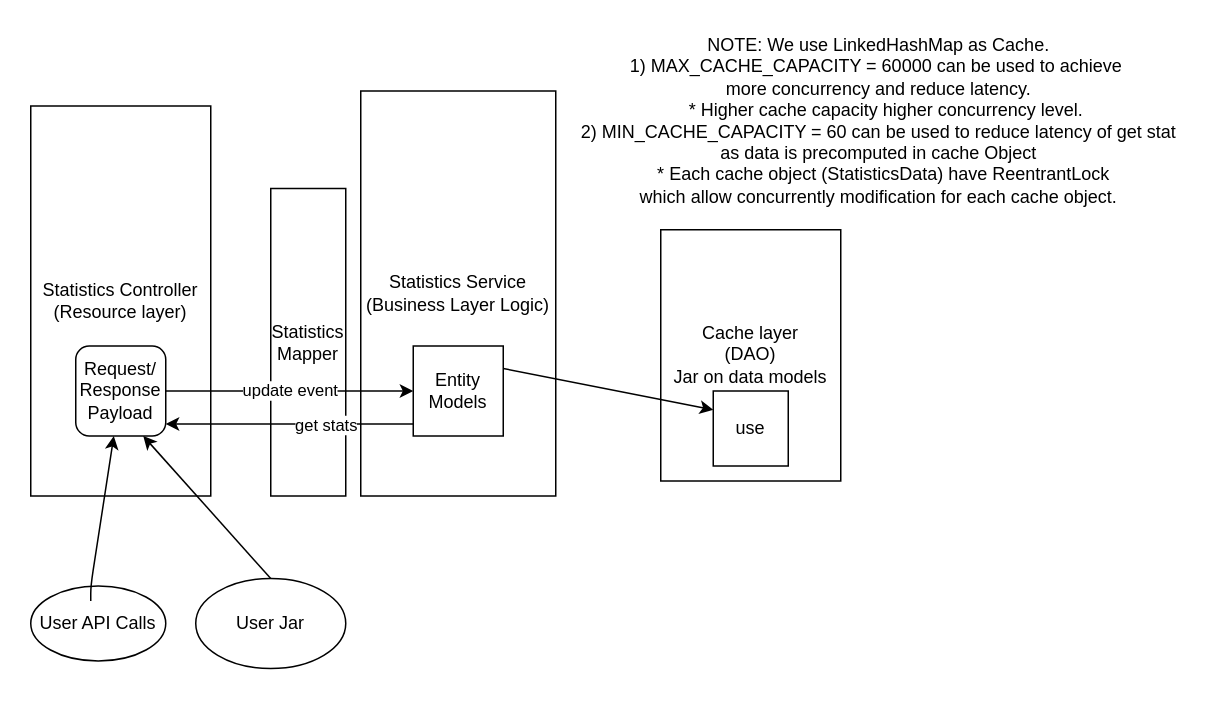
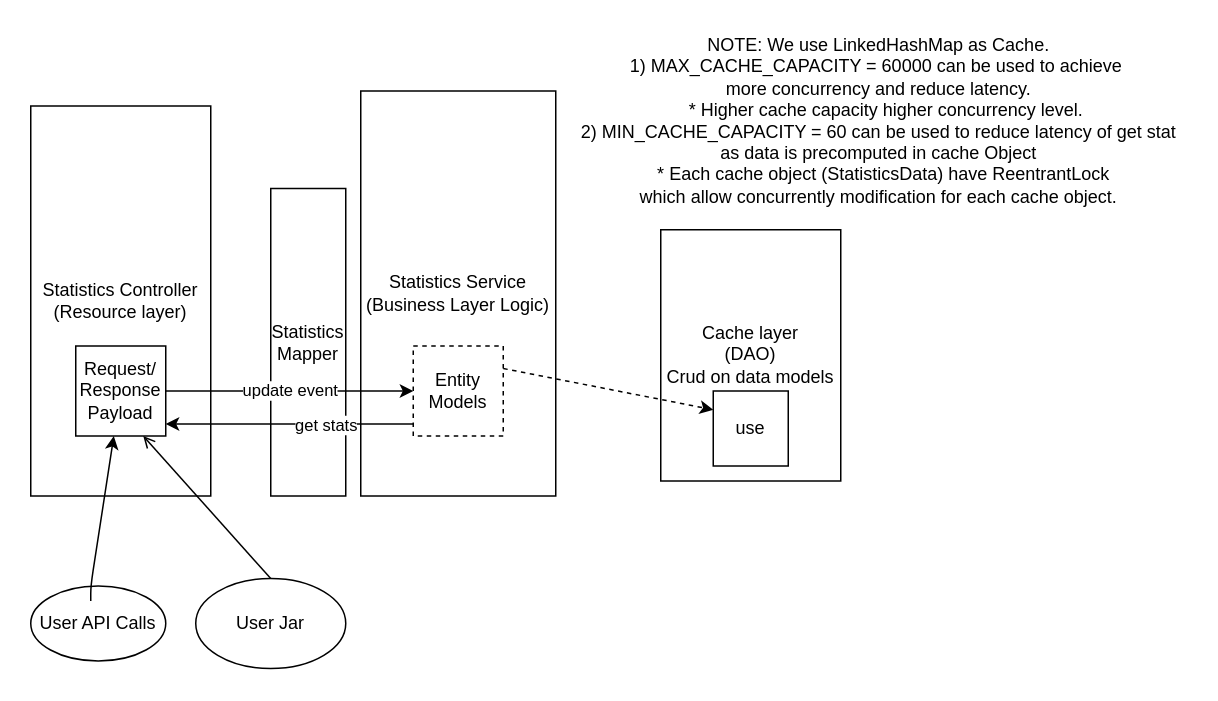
- <mxCell id="7" value="Cache layer&lt;br&gt;(DAO)&lt;br&gt;Jar on data models" style="rounded=0;whiteSpace=wrap;html=1;" vertex="1" parent="1"><mxGeometry x="440" y="152.5" width="120" height="167.5" as="geometry" /></mxCell>
+ <mxCell id="7" value="Cache layer&lt;br&gt;(DAO)&lt;br&gt;Crud on data models" style="rounded=0;whiteSpace=wrap;html=1;" vertex="1" parent="1"><mxGeometry x="440" y="152.5" width="120" height="167.5" as="geometry" /></mxCell>
- <mxCell id="10" value="" style="endArrow=classic;html=1;exitX=1;exitY=0.25;exitDx=0;exitDy=0;entryX=0;entryY=0.25;entryDx=0;entryDy=0;" edge="1" parent="1" source="6" target="8"><mxGeometry width="50" height="50" relative="1" as="geometry"><mxPoint x="370" y="200" as="sourcePoint" /><mxPoint x="420" y="150" as="targetPoint" /></mxGeometry></mxCell>
+ <mxCell id="10" value="" style="endArrow=classic;html=1;exitX=1;exitY=0.25;exitDx=0;exitDy=0;entryX=0;entryY=0.25;entryDx=0;entryDy=0;dashed=1;" edge="1" parent="1" source="6" target="8"><mxGeometry width="50" height="50" relative="1" as="geometry"><mxPoint x="370" y="200" as="sourcePoint" /><mxPoint x="420" y="150" as="targetPoint" /></mxGeometry></mxCell>
- <mxCell id="3" value="Request/&lt;br&gt;Response&lt;br&gt;Payload" style="whiteSpace=wrap;html=1;aspect=fixed;rounded=1;" vertex="1" parent="1"><mxGeometry x="50" y="230" width="60" height="60" as="geometry" /></mxCell>
+ <mxCell id="3" value="Request/&lt;br&gt;Response&lt;br&gt;Payload" style="whiteSpace=wrap;html=1;aspect=fixed;" vertex="1" parent="1"><mxGeometry x="50" y="230" width="60" height="60" as="geometry" /></mxCell>
- <mxCell id="6" value="Entity Models" style="whiteSpace=wrap;html=1;aspect=fixed;" vertex="1" parent="1"><mxGeometry x="275" y="230" width="60" height="60" as="geometry" /></mxCell>
+ <mxCell id="6" value="Entity Models" style="whiteSpace=wrap;html=1;aspect=fixed;dashed=1;" vertex="1" parent="1"><mxGeometry x="275" y="230" width="60" height="60" as="geometry" /></mxCell>
- <mxCell id="17" value="" style="endArrow=classic;html=1;exitX=0.5;exitY=0;exitDx=0;exitDy=0;entryX=0.75;entryY=1;entryDx=0;entryDy=0;" edge="1" parent="1" source="15" target="3"><mxGeometry width="50" height="50" relative="1" as="geometry"><mxPoint x="370" y="290" as="sourcePoint" /><mxPoint x="420" y="240" as="targetPoint" /></mxGeometry></mxCell>
+ <mxCell id="17" value="" style="endArrow=open;html=1;exitX=0.5;exitY=0;exitDx=0;exitDy=0;entryX=0.75;entryY=1;entryDx=0;entryDy=0;" edge="1" parent="1" source="15" target="3"><mxGeometry width="50" height="50" relative="1" as="geometry"><mxPoint x="370" y="290" as="sourcePoint" /><mxPoint x="420" y="240" as="targetPoint" /></mxGeometry></mxCell>
